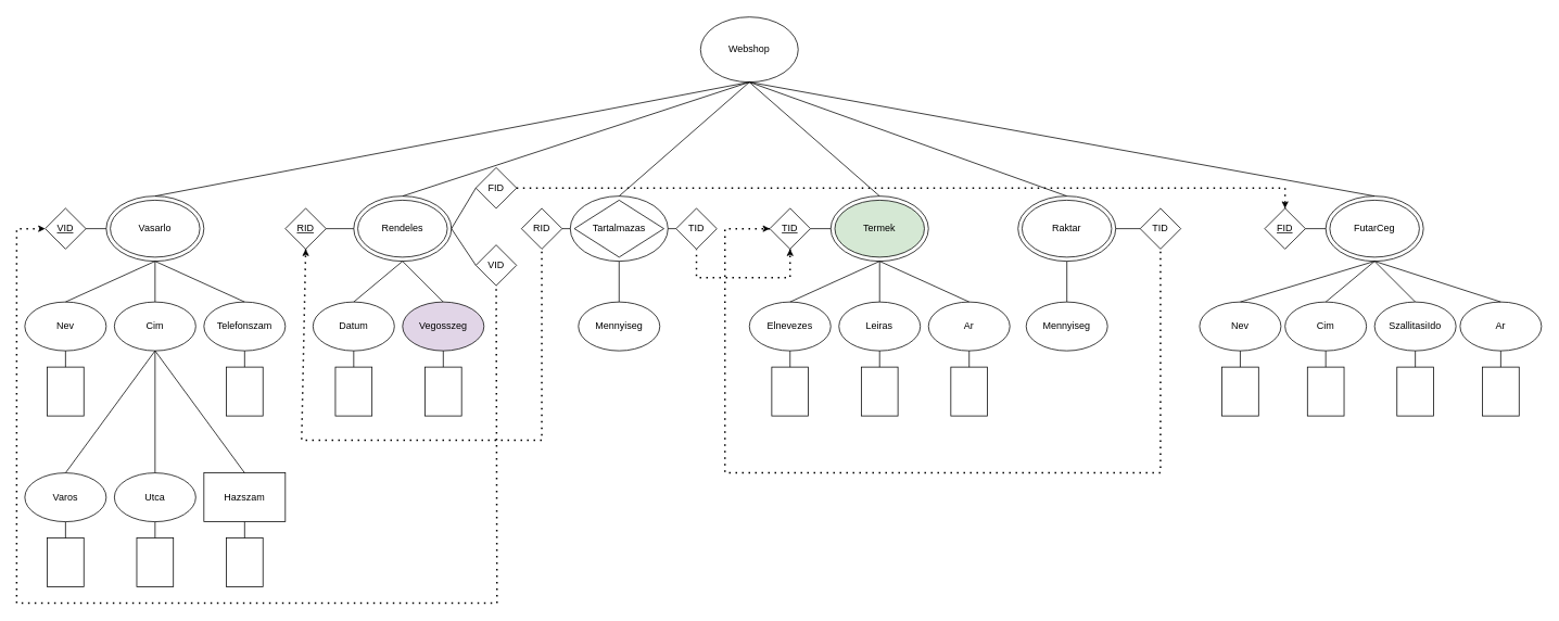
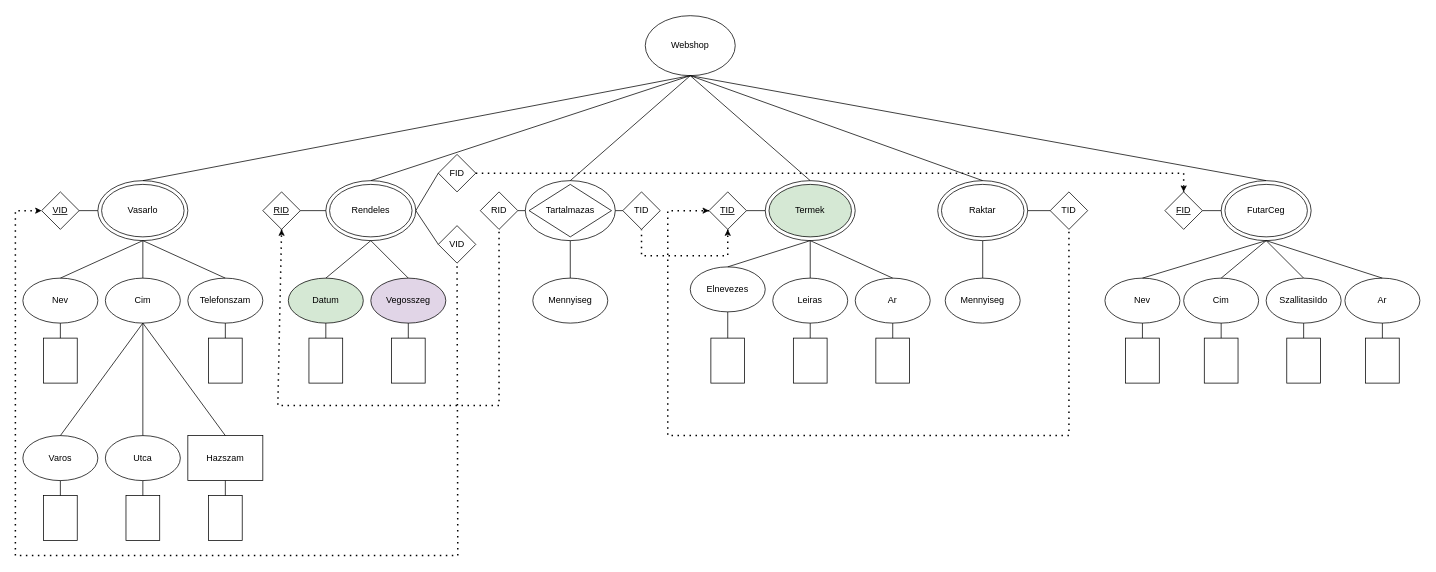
- <mxCell id="49" value="Datum" style="ellipse;whiteSpace=wrap;html=1;" parent="1" vertex="1"><mxGeometry x="384" y="370" width="100" height="60" as="geometry" /></mxCell>
+ <mxCell id="49" value="Datum" style="ellipse;whiteSpace=wrap;html=1;fillColor=#d5e8d4;" parent="1" vertex="1"><mxGeometry x="384" y="370" width="100" height="60" as="geometry" /></mxCell>
- <mxCell id="32" value="Elnevezes" style="ellipse;whiteSpace=wrap;html=1;" parent="1" vertex="1"><mxGeometry x="920" y="370" width="100" height="60" as="geometry" /></mxCell>
+ <mxCell id="32" value="Elnevezes" style="ellipse;whiteSpace=wrap;html=1;" parent="1" vertex="1"><mxGeometry x="920" y="355" width="100" height="60" as="geometry" /></mxCell>
